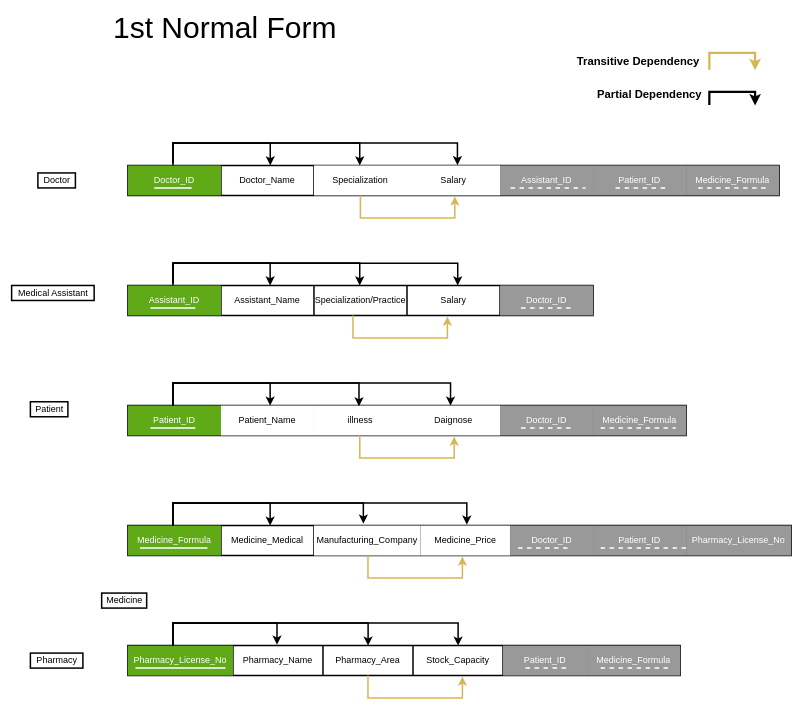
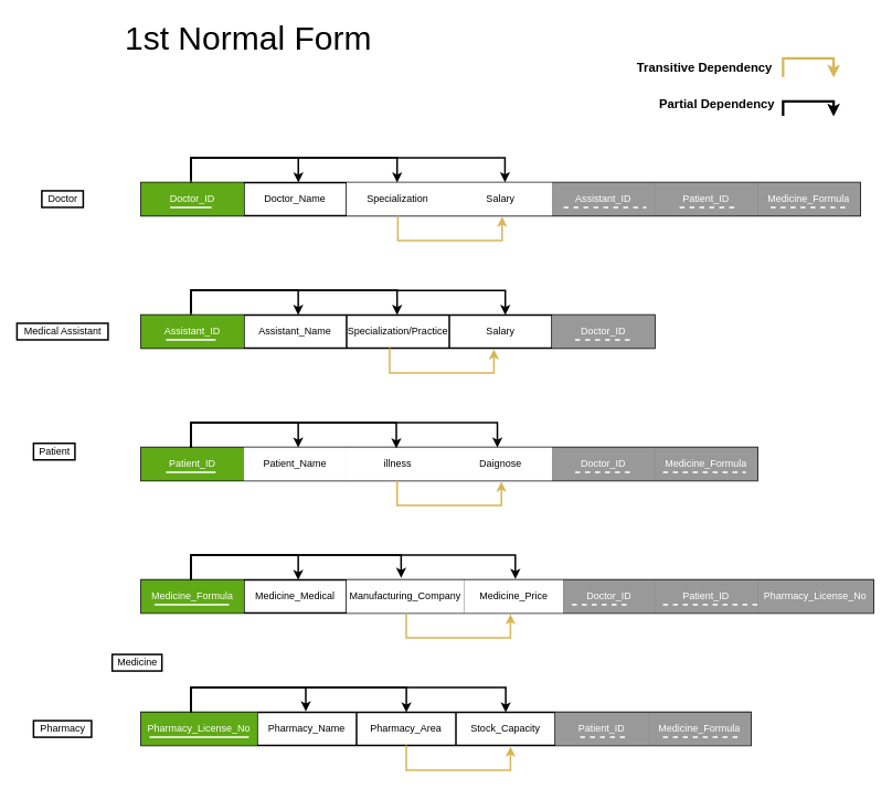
- <mxCell id="64" value="1st Normal Form" style="text;html=1;align=center;verticalAlign=middle;resizable=0;points=[];autosize=1;strokeColor=none;fillColor=none;fontSize=40;" parent="1" vertex="1"><mxGeometry x="144" y="10" width="310" height="50" as="geometry" /></mxCell>
+ <mxCell id="64" value="1st Normal Form" style="text;html=1;align=center;verticalAlign=middle;resizable=0;points=[];autosize=1;strokeColor=none;fillColor=none;fontSize=40;" parent="1" vertex="1"><mxGeometry x="144" y="20" width="310" height="50" as="geometry" /></mxCell>
- <mxCell id="29" value="Medical Assistant" style="text;html=1;align=center;verticalAlign=middle;resizable=0;points=[];autosize=1;strokeColor=#000000;fillColor=none;strokeWidth=2;" parent="1" vertex="1"><mxGeometry x="15" y="380" width="110" height="20" as="geometry" /></mxCell>
+ <mxCell id="29" value="Medical Assistant" style="text;html=1;align=center;verticalAlign=middle;resizable=0;points=[];autosize=1;strokeColor=#000000;fillColor=none;strokeWidth=2;" parent="1" vertex="1"><mxGeometry x="20" y="390" width="110" height="20" as="geometry" /></mxCell>
